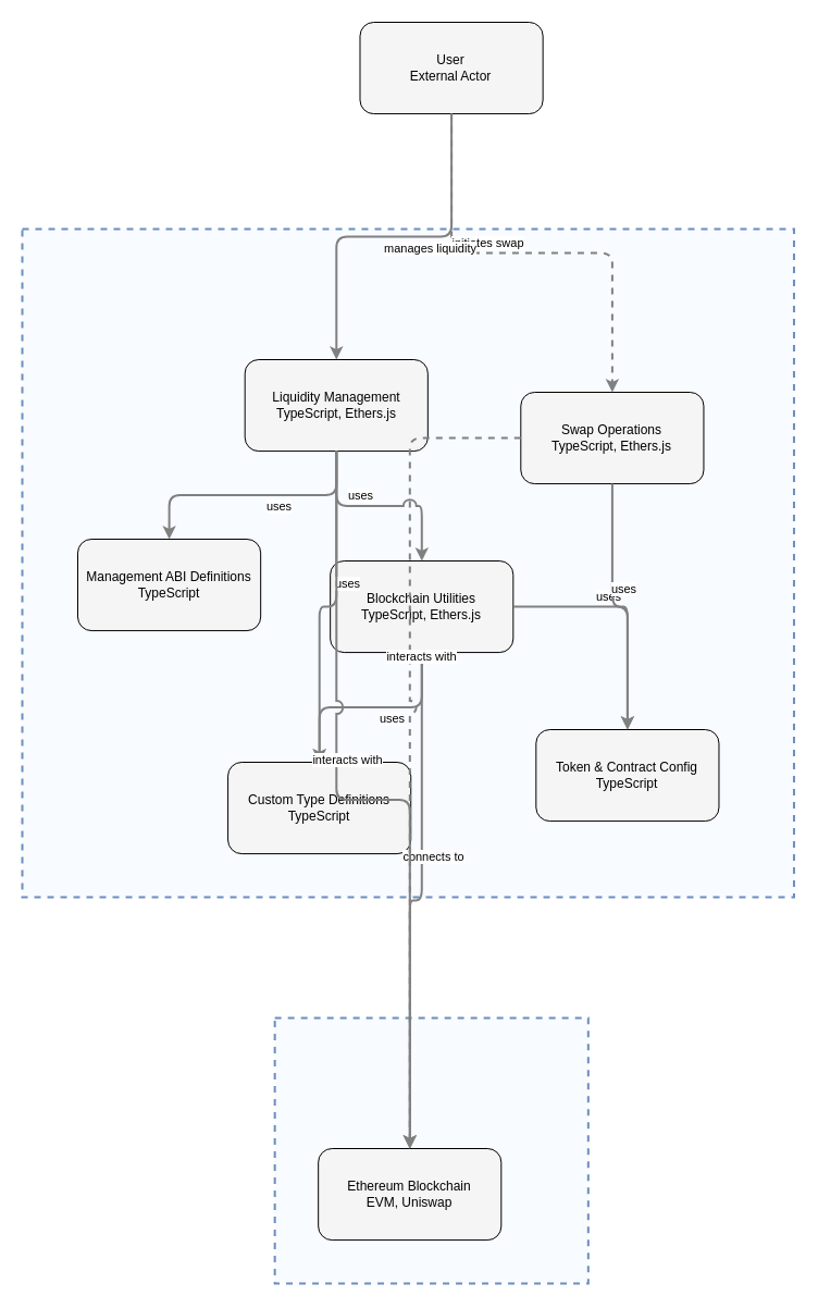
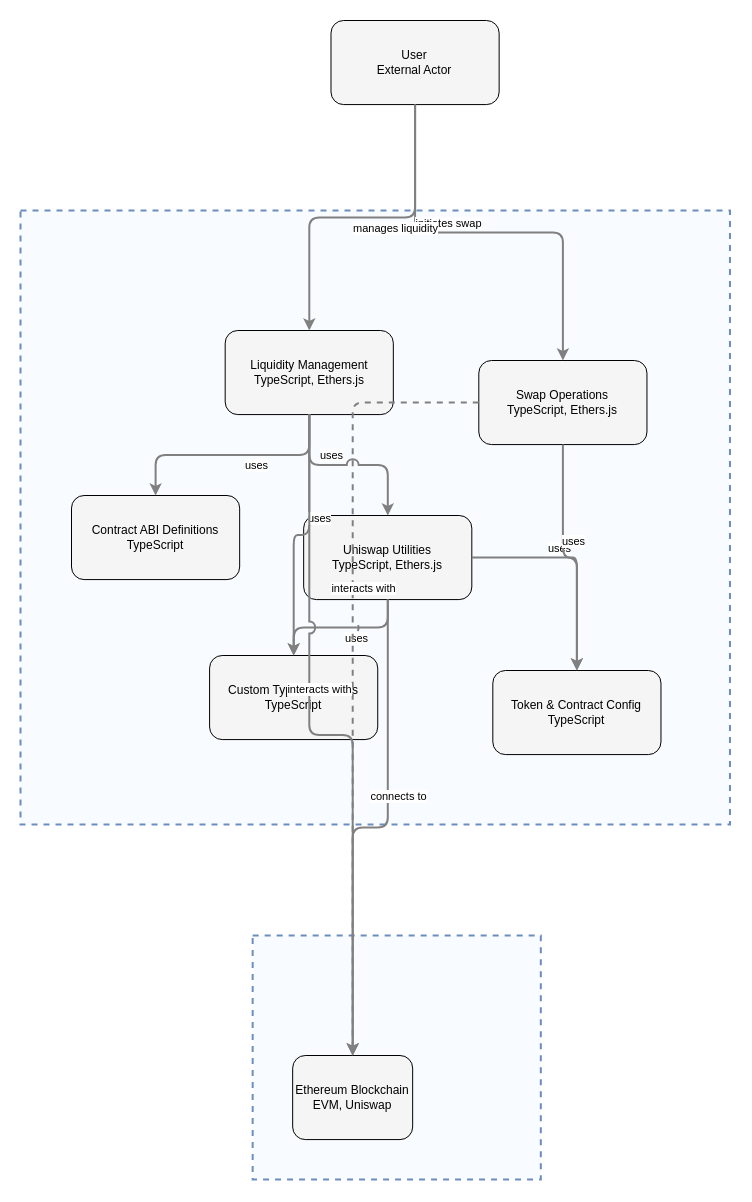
- <mxCell id="30" style="edgeStyle=orthogonalEdgeStyle;rounded=1;orthogonalLoop=1;jettySize=auto;html=1;strokeColor=#808080;strokeWidth=2;jumpStyle=arc;jumpSize=10;spacing=15;labelBackgroundColor=white;labelBorderColor=none;dashed=1;" edge="1" parent="1" source="4" target="9"><mxGeometry relative="1" as="geometry" /></mxCell>
+ <mxCell id="30" style="edgeStyle=orthogonalEdgeStyle;rounded=1;orthogonalLoop=1;jettySize=auto;html=1;strokeColor=#808080;strokeWidth=2;jumpStyle=arc;jumpSize=10;spacing=15;labelBackgroundColor=white;labelBorderColor=none" edge="1" parent="1" source="4" target="9"><mxGeometry relative="1" as="geometry" /></mxCell>
- <mxCell id="6" value="Management ABI Definitions&lt;br&gt;TypeScript" style="rounded=1;whiteSpace=wrap;html=1;fillColor=#f5f5f5" vertex="1" parent="3"><mxGeometry x="51" y="285" width="168.158" height="84.079" as="geometry" /></mxCell>
+ <mxCell id="6" value="Contract ABI Definitions&lt;br&gt;TypeScript" style="rounded=1;whiteSpace=wrap;html=1;fillColor=#f5f5f5" vertex="1" parent="3"><mxGeometry x="51" y="285" width="168.158" height="84.079" as="geometry" /></mxCell>
- <mxCell id="8" value="Blockchain Utilities&lt;br&gt;TypeScript, Ethers.js" style="rounded=1;whiteSpace=wrap;html=1;fillColor=#f5f5f5" vertex="1" parent="3"><mxGeometry x="283.158" y="305" width="168.158" height="84.079" as="geometry" /></mxCell>
+ <mxCell id="8" value="Uniswap Utilities&lt;br&gt;TypeScript, Ethers.js" style="rounded=1;whiteSpace=wrap;html=1;fillColor=#f5f5f5" vertex="1" parent="3"><mxGeometry x="283.158" y="305" width="168.158" height="84.079" as="geometry" /></mxCell>
- <mxCell id="7" value="Custom Type Definitions&lt;br&gt;TypeScript" style="rounded=1;whiteSpace=wrap;html=1;fillColor=#f5f5f5" vertex="1" parent="3"><mxGeometry x="189.079" y="490" width="168.158" height="84.079" as="geometry" /></mxCell>
+ <mxCell id="7" value="Custom Type Definitions&lt;br&gt;TypeScript" style="rounded=1;whiteSpace=wrap;html=1;fillColor=#f5f5f5" vertex="1" parent="3"><mxGeometry x="189.079" y="445" width="168.158" height="84.079" as="geometry" /></mxCell>
- <mxCell id="11" value="Ethereum Blockchain&lt;br&gt;EVM, Uniswap" style="rounded=1;whiteSpace=wrap;html=1;fillColor=#f5f5f5" vertex="1" parent="2"><mxGeometry x="40" y="120" width="168.158" height="84.079" as="geometry" /></mxCell>
+ <mxCell id="11" value="Ethereum Blockchain&lt;br&gt;EVM, Uniswap" style="rounded=1;whiteSpace=wrap;html=1;fillColor=#f5f5f5" vertex="1" parent="2"><mxGeometry x="40" y="120" width="120" height="84.079" as="geometry" /></mxCell>
